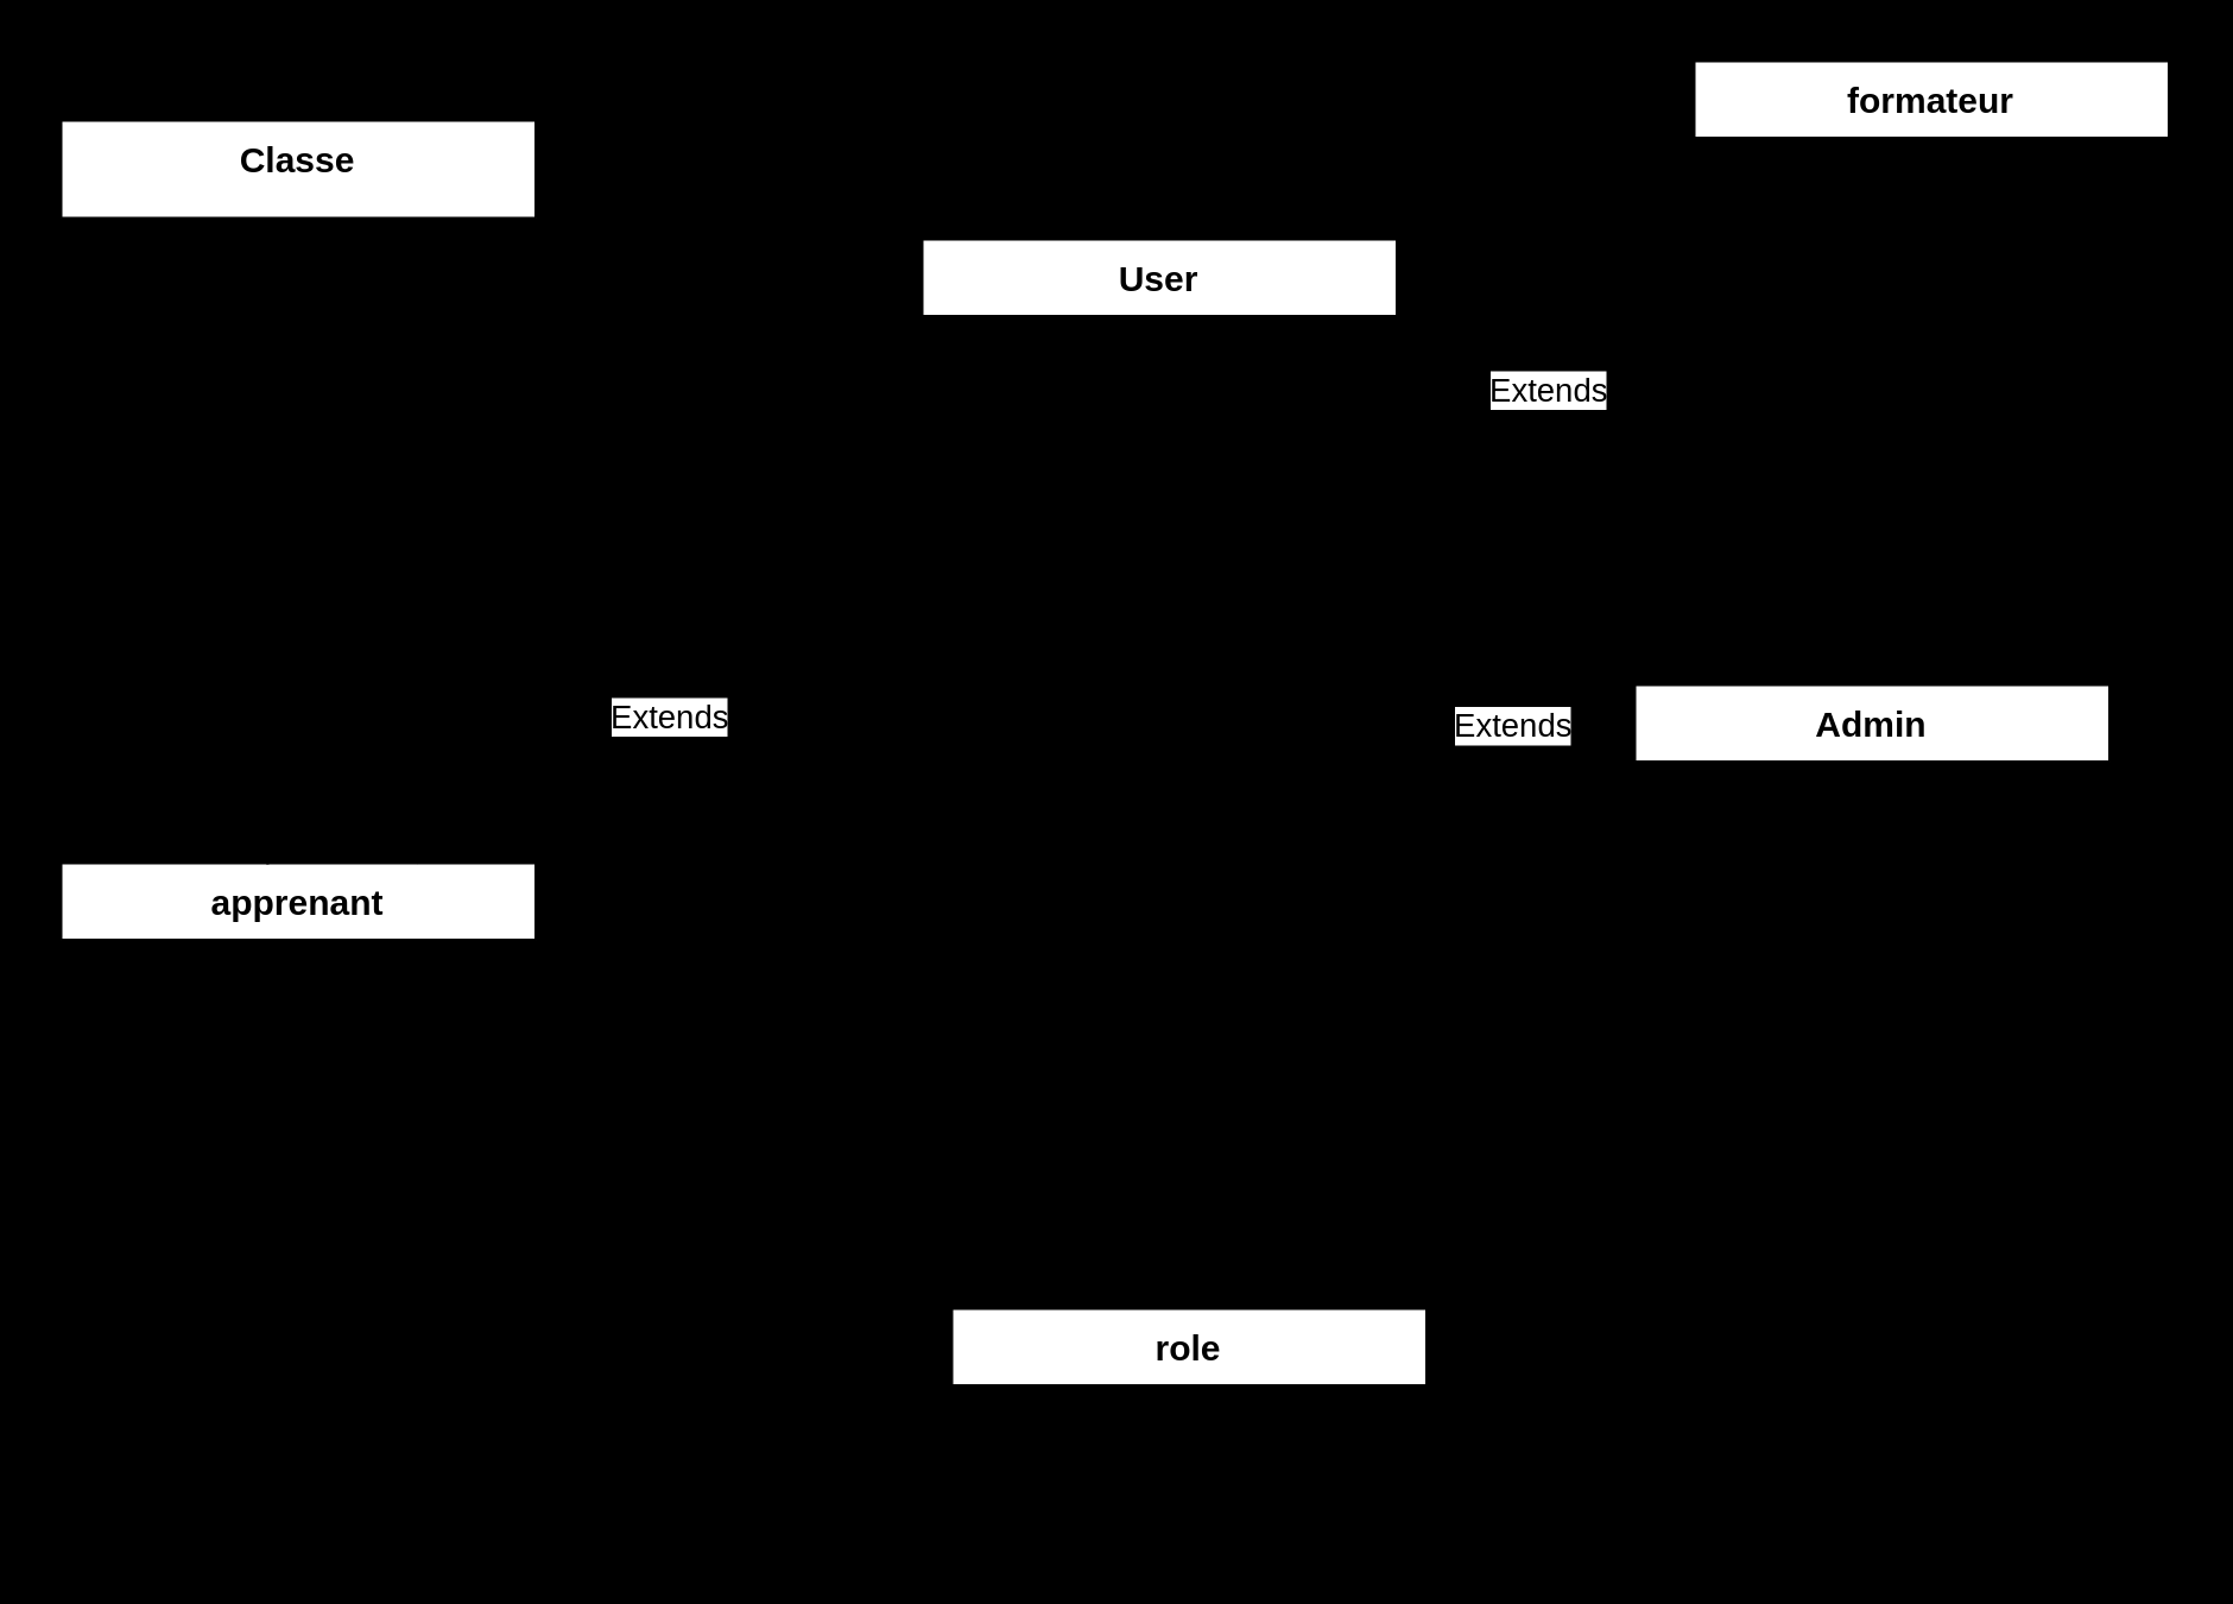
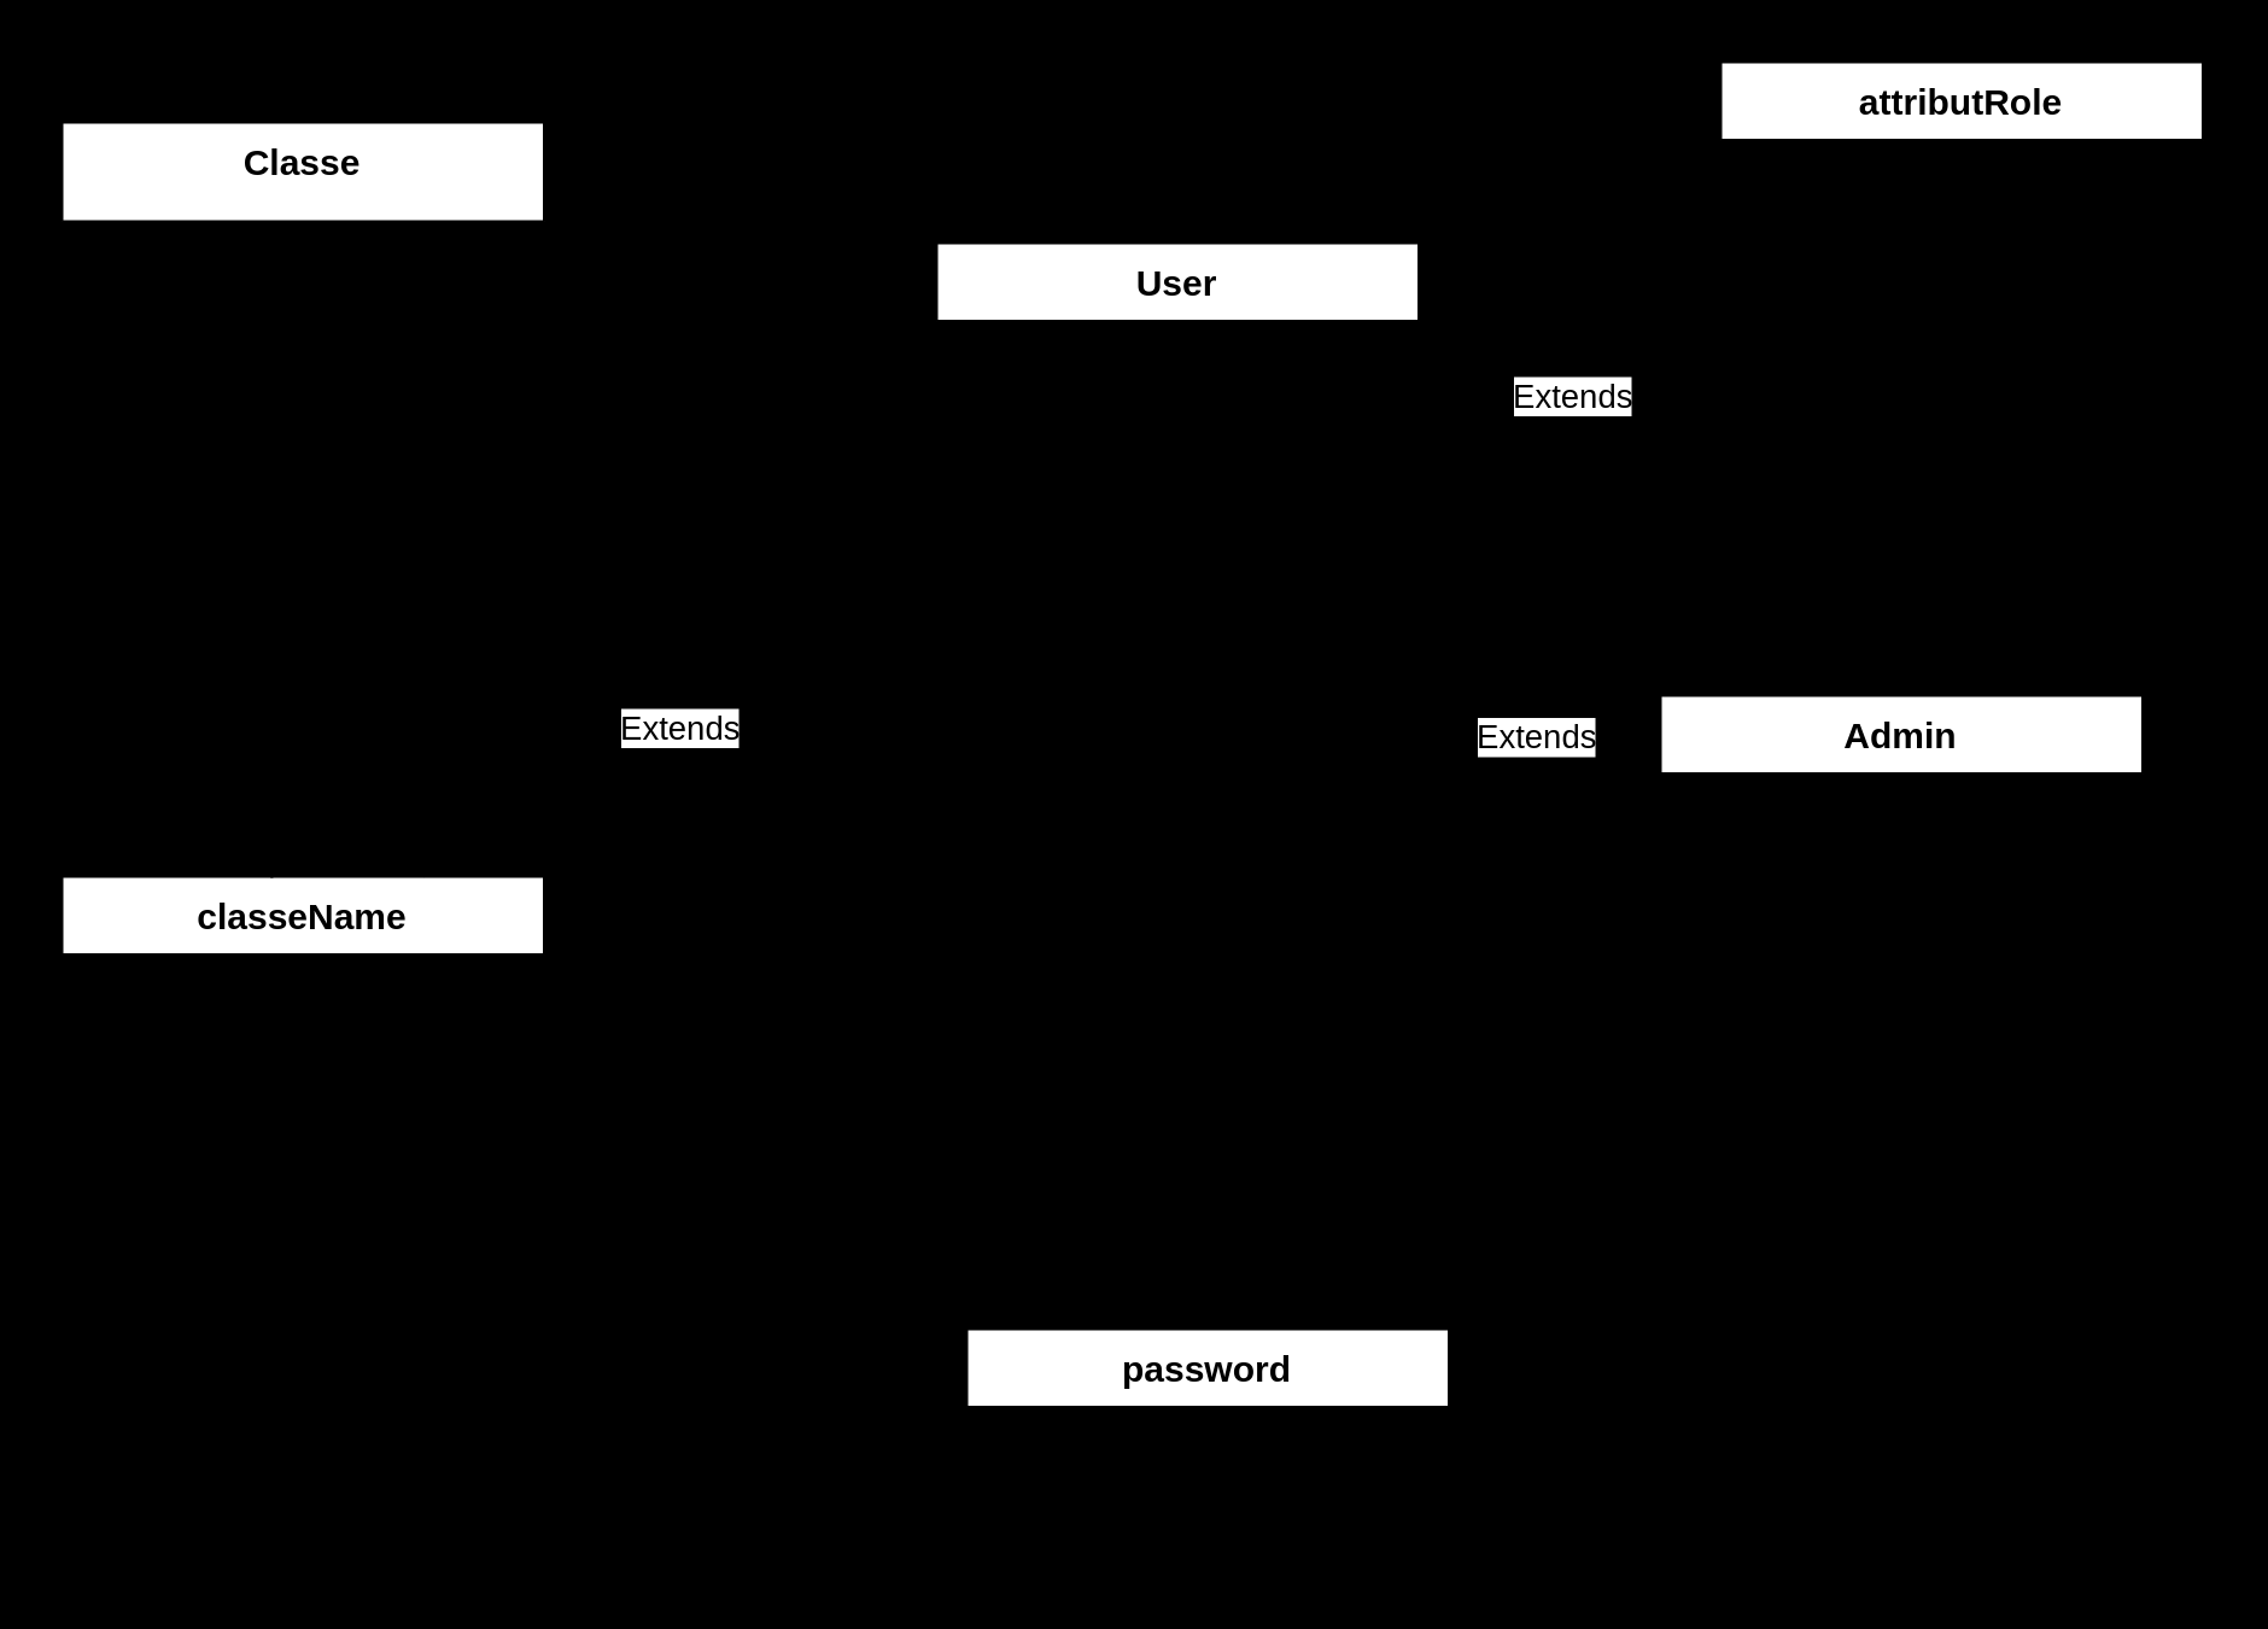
- <mxCell id="6" value="formateur" style="swimlane;fontStyle=1;align=center;verticalAlign=top;childLayout=stackLayout;horizontal=1;startSize=26;horizontalStack=0;resizeParent=1;resizeParentMax=0;resizeLast=0;collapsible=1;marginBottom=0;" vertex="1" parent="1"><mxGeometry x="570" y="20" width="160" height="110" as="geometry" /></mxCell>
+ <mxCell id="6" value="attributRole" style="swimlane;fontStyle=1;align=center;verticalAlign=top;childLayout=stackLayout;horizontal=1;startSize=26;horizontalStack=0;resizeParent=1;resizeParentMax=0;resizeLast=0;collapsible=1;marginBottom=0;" vertex="1" parent="1"><mxGeometry x="570" y="20" width="160" height="110" as="geometry" /></mxCell>
- <mxCell id="12" value="apprenant" style="swimlane;fontStyle=1;align=center;verticalAlign=top;childLayout=stackLayout;horizontal=1;startSize=26;horizontalStack=0;resizeParent=1;resizeParentMax=0;resizeLast=0;collapsible=1;marginBottom=0;" vertex="1" parent="1"><mxGeometry x="20" y="290" width="160" height="60" as="geometry" /></mxCell>
+ <mxCell id="12" value="classeName" style="swimlane;fontStyle=1;align=center;verticalAlign=top;childLayout=stackLayout;horizontal=1;startSize=26;horizontalStack=0;resizeParent=1;resizeParentMax=0;resizeLast=0;collapsible=1;marginBottom=0;" vertex="1" parent="1"><mxGeometry x="20" y="290" width="160" height="60" as="geometry" /></mxCell>
- <mxCell id="18" value="role" style="swimlane;fontStyle=1;align=center;verticalAlign=top;childLayout=stackLayout;horizontal=1;startSize=26;horizontalStack=0;resizeParent=1;resizeParentMax=0;resizeLast=0;collapsible=1;marginBottom=0;" vertex="1" parent="1"><mxGeometry x="320" y="440" width="160" height="78" as="geometry" /></mxCell>
+ <mxCell id="18" value="password" style="swimlane;fontStyle=1;align=center;verticalAlign=top;childLayout=stackLayout;horizontal=1;startSize=26;horizontalStack=0;resizeParent=1;resizeParentMax=0;resizeLast=0;collapsible=1;marginBottom=0;" vertex="1" parent="1"><mxGeometry x="320" y="440" width="160" height="78" as="geometry" /></mxCell>
